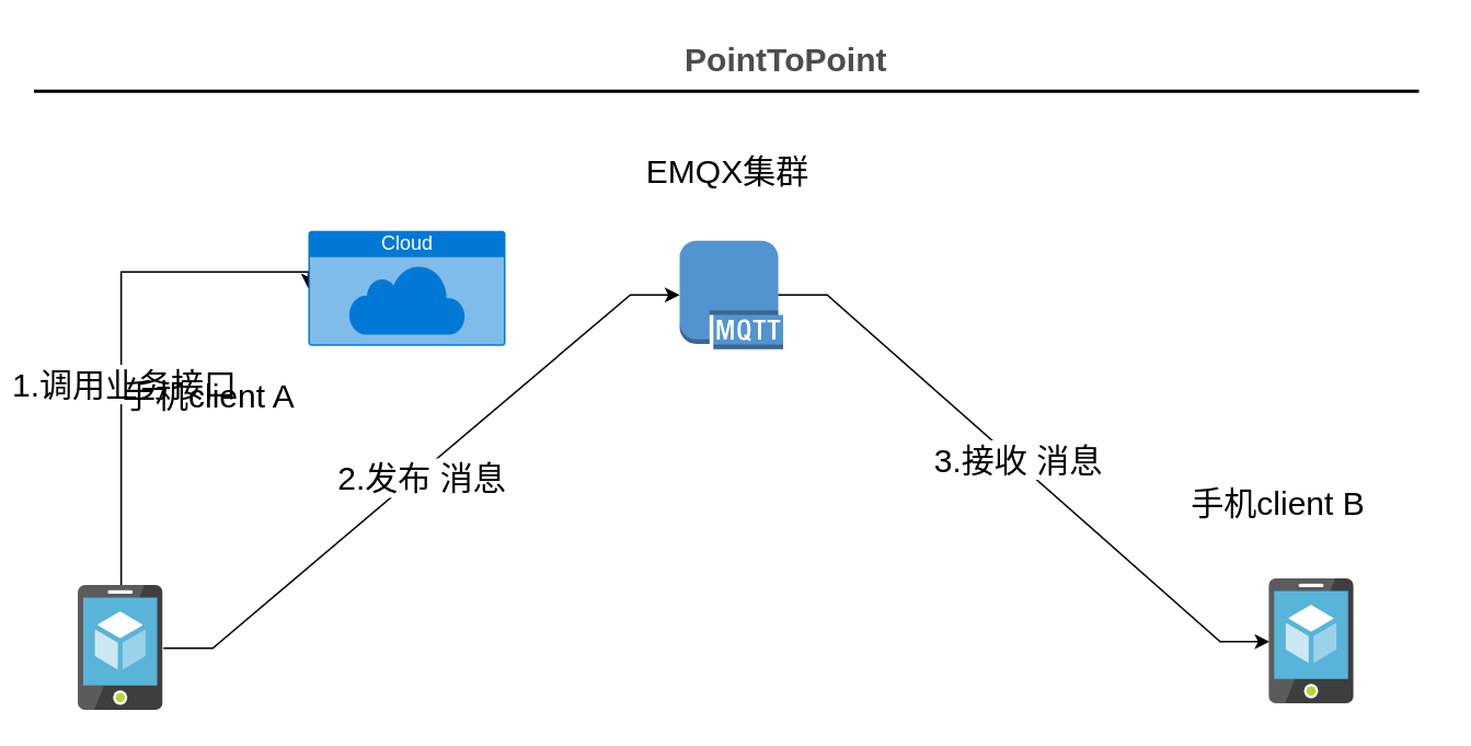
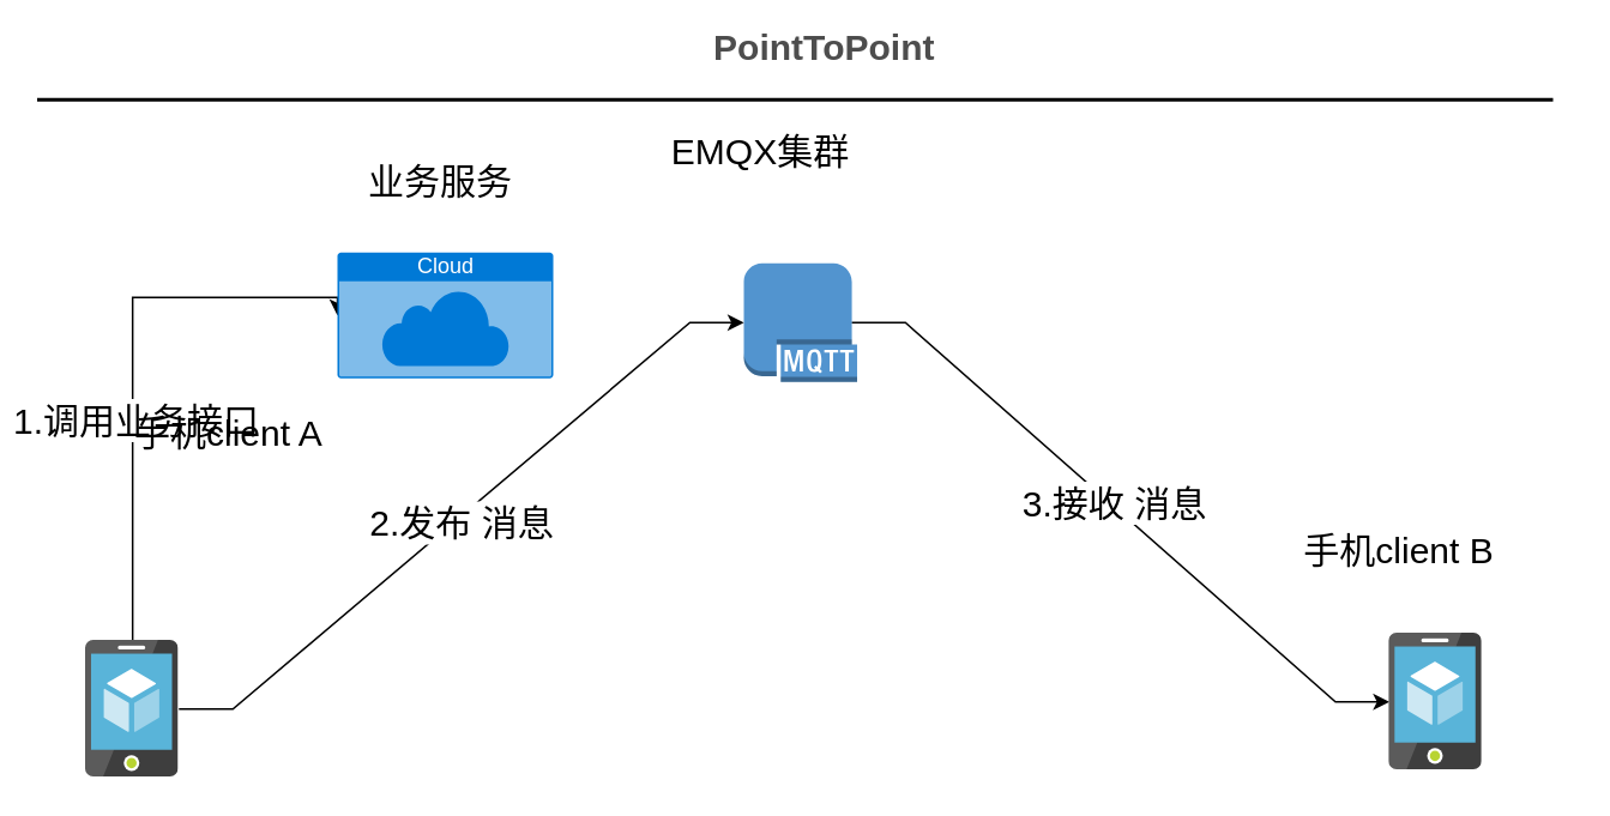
- <mxCell id="2" value="PointToPoint" style="text;html=1;strokeColor=none;fillColor=none;align=center;verticalAlign=middle;whiteSpace=wrap;rounded=0;fontStyle=1;fontSize=20;fontColor=#4D4D4D;" parent="1" vertex="1"><mxGeometry x="83" y="20" width="790" height="30" as="geometry" /></mxCell>
+ <mxCell id="2" value="PointToPoint" style="text;html=1;strokeColor=none;fillColor=none;align=center;verticalAlign=middle;whiteSpace=wrap;rounded=0;fontStyle=1;fontSize=20;fontColor=#4D4D4D;" parent="1" vertex="1"><mxGeometry x="63" y="10" width="790" height="30" as="geometry" /></mxCell>
+ <mxCell id="17" value="业务服务" style="text;html=1;resizable=0;autosize=1;align=center;verticalAlign=middle;points=[];fillColor=none;strokeColor=none;rounded=0;fontSize=20;" parent="1" vertex="1"><mxGeometry x="199" y="86" width="90" height="28" as="geometry" /></mxCell>
- <mxCell id="15" value="EMQX集群" style="text;html=1;resizable=0;autosize=1;align=center;verticalAlign=middle;points=[];fillColor=none;strokeColor=none;rounded=0;fontSize=20;" parent="1" vertex="1"><mxGeometry x="387" y="89" width="109" height="28" as="geometry" /></mxCell>
+ <mxCell id="15" value="EMQX集群" style="text;html=1;resizable=0;autosize=1;align=center;verticalAlign=middle;points=[];fillColor=none;strokeColor=none;rounded=0;fontSize=20;" parent="1" vertex="1"><mxGeometry x="367" y="69" width="109" height="28" as="geometry" /></mxCell>
